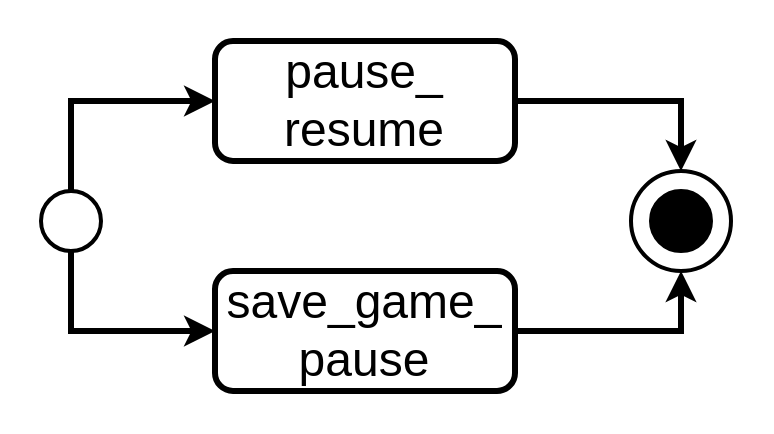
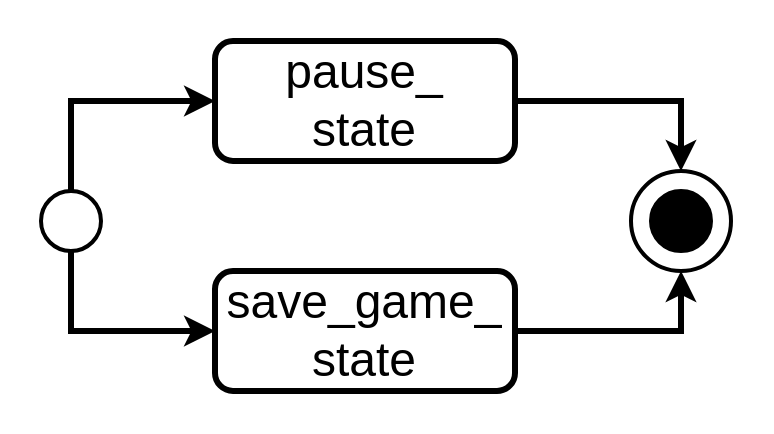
- <mxCell id="8" value="&lt;div&gt;&lt;font size=&quot;3&quot;&gt;&lt;font style=&quot;font-size: 24px&quot;&gt;pause_&lt;/font&gt;&lt;/font&gt;&lt;/div&gt;&lt;div&gt;&lt;font size=&quot;3&quot;&gt;&lt;font style=&quot;font-size: 24px&quot;&gt;resume&lt;/font&gt;&lt;/font&gt;&lt;/div&gt;" style="rounded=1;whiteSpace=wrap;html=1;fillColor=#FFFFFF;strokeWidth=3;" vertex="1" parent="1"><mxGeometry x="107" y="20" width="150" height="60" as="geometry" /></mxCell>
+ <mxCell id="8" value="&lt;div&gt;&lt;font size=&quot;3&quot;&gt;&lt;font style=&quot;font-size: 24px&quot;&gt;pause_&lt;/font&gt;&lt;/font&gt;&lt;/div&gt;&lt;div&gt;&lt;font size=&quot;3&quot;&gt;&lt;font style=&quot;font-size: 24px&quot;&gt;state&lt;/font&gt;&lt;/font&gt;&lt;/div&gt;" style="rounded=1;whiteSpace=wrap;html=1;fillColor=#FFFFFF;strokeWidth=3;" vertex="1" parent="1"><mxGeometry x="107" y="20" width="150" height="60" as="geometry" /></mxCell>
- <mxCell id="10" value="&lt;div&gt;&lt;font size=&quot;3&quot;&gt;&lt;font style=&quot;font-size: 24px&quot;&gt;save_game_&lt;/font&gt;&lt;/font&gt;&lt;/div&gt;&lt;div&gt;&lt;font size=&quot;3&quot;&gt;&lt;font style=&quot;font-size: 24px&quot;&gt;pause&lt;br&gt;&lt;/font&gt;&lt;/font&gt;&lt;/div&gt;" style="rounded=1;whiteSpace=wrap;html=1;fillColor=#FFFFFF;strokeWidth=3;" vertex="1" parent="1"><mxGeometry x="107" y="135" width="150" height="60" as="geometry" /></mxCell>
+ <mxCell id="10" value="&lt;div&gt;&lt;font size=&quot;3&quot;&gt;&lt;font style=&quot;font-size: 24px&quot;&gt;save_game_&lt;/font&gt;&lt;/font&gt;&lt;/div&gt;&lt;div&gt;&lt;font size=&quot;3&quot;&gt;&lt;font style=&quot;font-size: 24px&quot;&gt;state&lt;br&gt;&lt;/font&gt;&lt;/font&gt;&lt;/div&gt;" style="rounded=1;whiteSpace=wrap;html=1;fillColor=#FFFFFF;strokeWidth=3;" vertex="1" parent="1"><mxGeometry x="107" y="135" width="150" height="60" as="geometry" /></mxCell>
